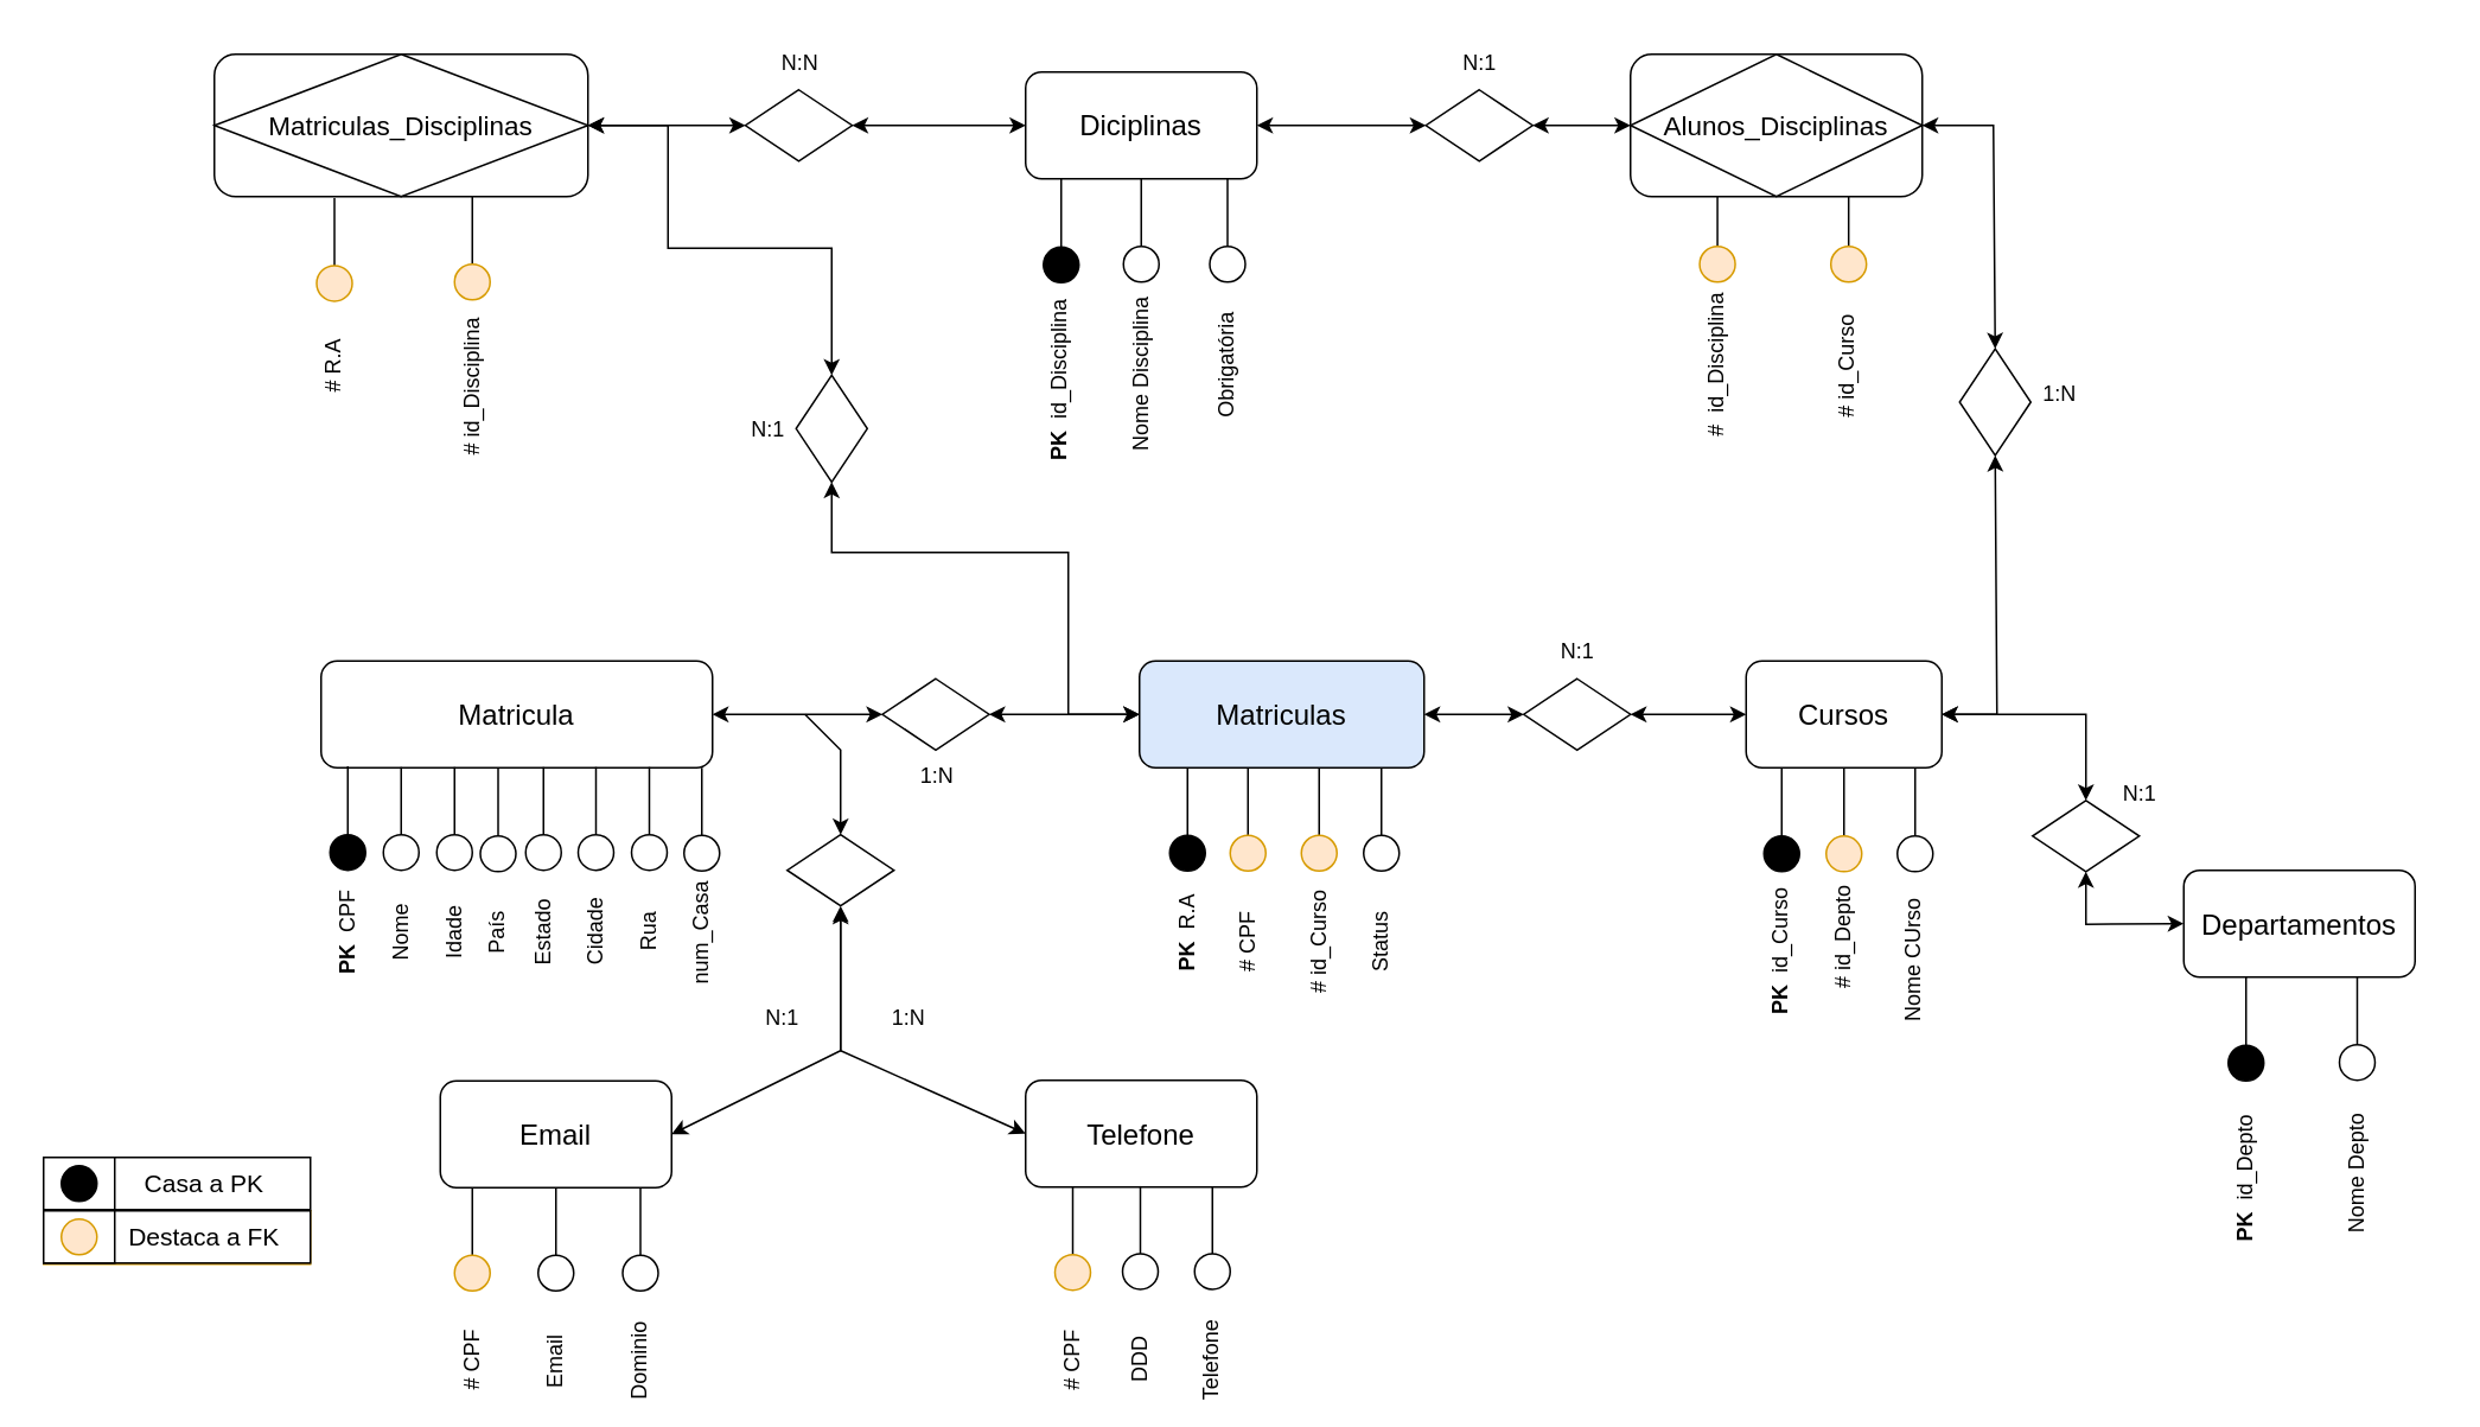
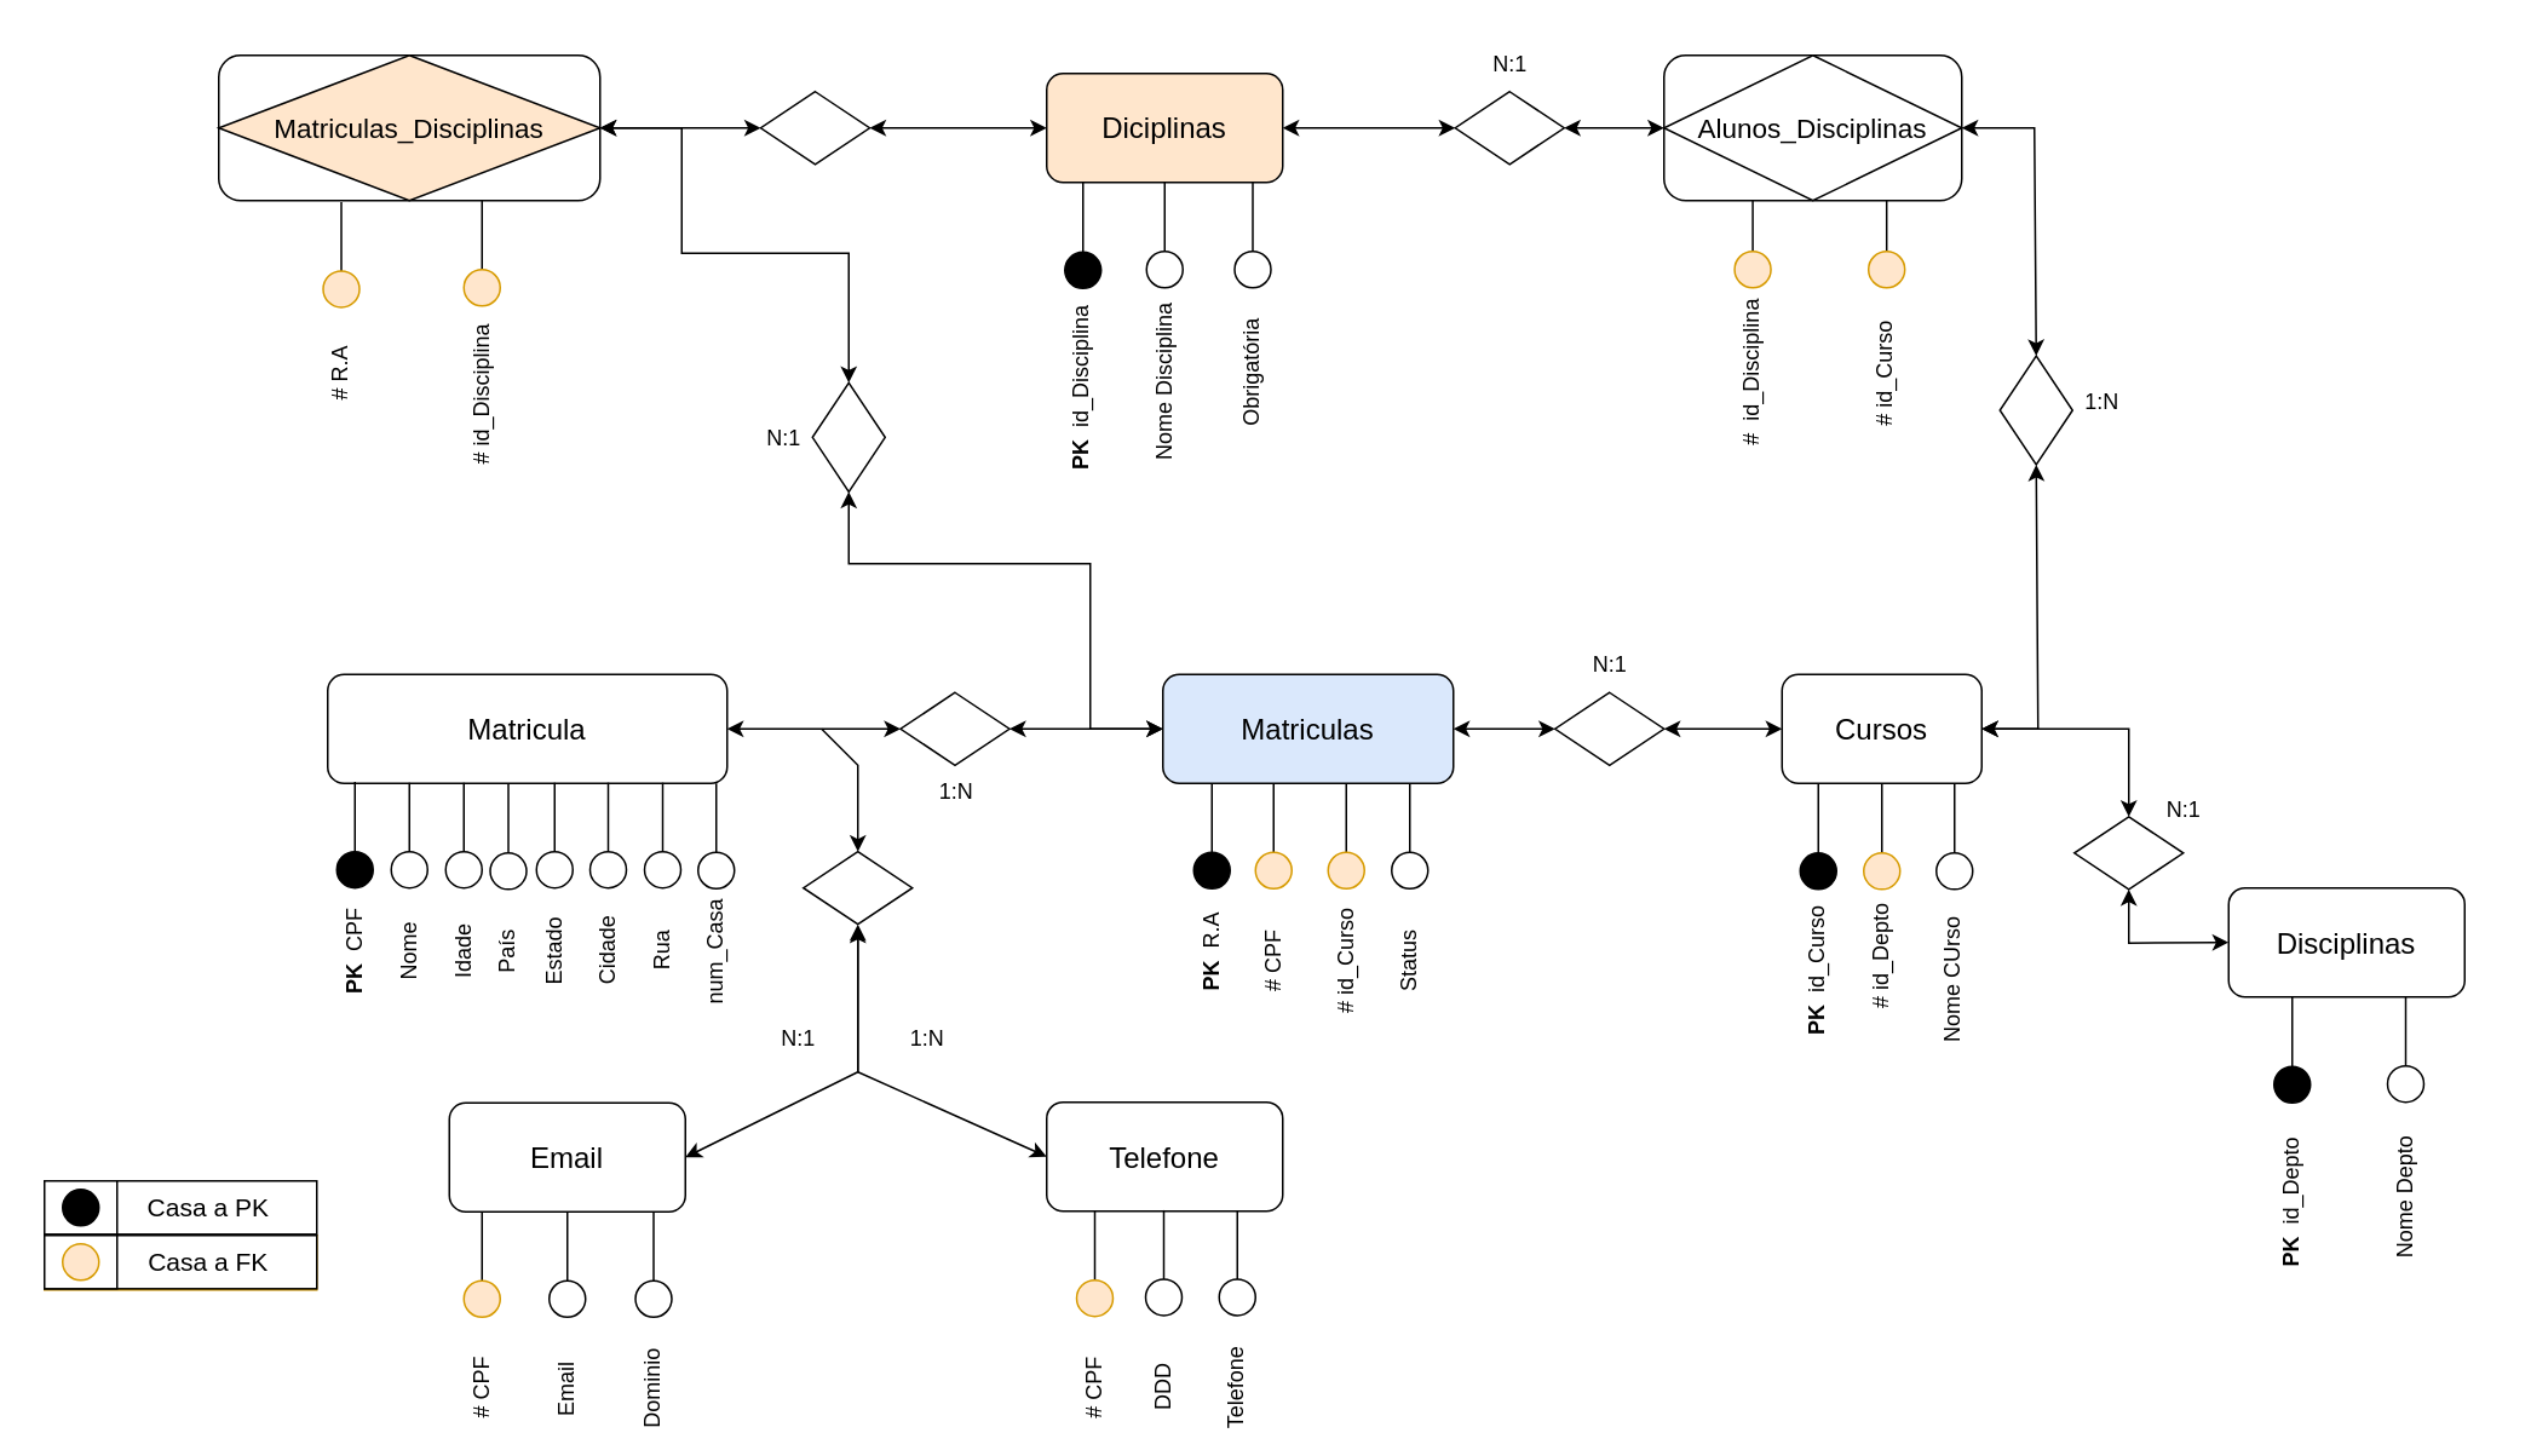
- <mxCell id="84" value="N:N" style="text;html=1;align=center;verticalAlign=middle;resizable=0;points=[];autosize=1;strokeColor=none;fillColor=none;" parent="1" vertex="1"><mxGeometry x="428.5" y="20" width="40" height="30" as="geometry" /></mxCell>
- <mxCell id="129" value="&lt;font style=&quot;font-size: 15px;&quot;&gt;Matriculas_Disciplinas&lt;/font&gt;" style="rhombus;whiteSpace=wrap;html=1;" parent="127" vertex="1"><mxGeometry width="210" height="80" as="geometry" /></mxCell>
+ <mxCell id="129" value="&lt;font style=&quot;font-size: 15px;&quot;&gt;Matriculas_Disciplinas&lt;/font&gt;" style="rhombus;whiteSpace=wrap;html=1;fillColor=#ffe6cc;" parent="127" vertex="1"><mxGeometry width="210" height="80" as="geometry" /></mxCell>
- <mxCell id="54" value="&lt;font style=&quot;font-size: 16px;&quot;&gt;Diciplinas&lt;/font&gt;" style="rounded=1;whiteSpace=wrap;html=1;" parent="1" vertex="1"><mxGeometry x="576" y="40" width="130" height="60" as="geometry" /></mxCell>
+ <mxCell id="54" value="&lt;font style=&quot;font-size: 16px;&quot;&gt;Diciplinas&lt;/font&gt;" style="rounded=1;whiteSpace=wrap;html=1;fillColor=#ffe6cc;" parent="1" vertex="1"><mxGeometry x="576" y="40" width="130" height="60" as="geometry" /></mxCell>
- <mxCell id="64" value="&lt;font style=&quot;font-size: 16px;&quot;&gt;Departamentos&lt;/font&gt;" style="rounded=1;whiteSpace=wrap;html=1;" parent="1" vertex="1"><mxGeometry x="1227" y="488.62" width="130" height="60" as="geometry" /></mxCell>
+ <mxCell id="64" value="&lt;font style=&quot;font-size: 16px;&quot;&gt;Disciplinas&lt;/font&gt;" style="rounded=1;whiteSpace=wrap;html=1;" parent="1" vertex="1"><mxGeometry x="1227" y="488.62" width="130" height="60" as="geometry" /></mxCell>
- <mxCell id="144" value="&lt;font style=&quot;font-size: 14px;&quot;&gt;Destaca a FK&lt;/font&gt;" style="text;html=1;align=center;verticalAlign=middle;resizable=0;points=[];autosize=1;strokeColor=none;fillColor=none;" parent="141" vertex="1"><mxGeometry x="35" width="110" height="30" as="geometry" /></mxCell>
+ <mxCell id="144" value="&lt;font style=&quot;font-size: 14px;&quot;&gt;Casa a FK&lt;/font&gt;" style="text;html=1;align=center;verticalAlign=middle;resizable=0;points=[];autosize=1;strokeColor=none;fillColor=none;" parent="141" vertex="1"><mxGeometry x="35" width="110" height="30" as="geometry" /></mxCell>
